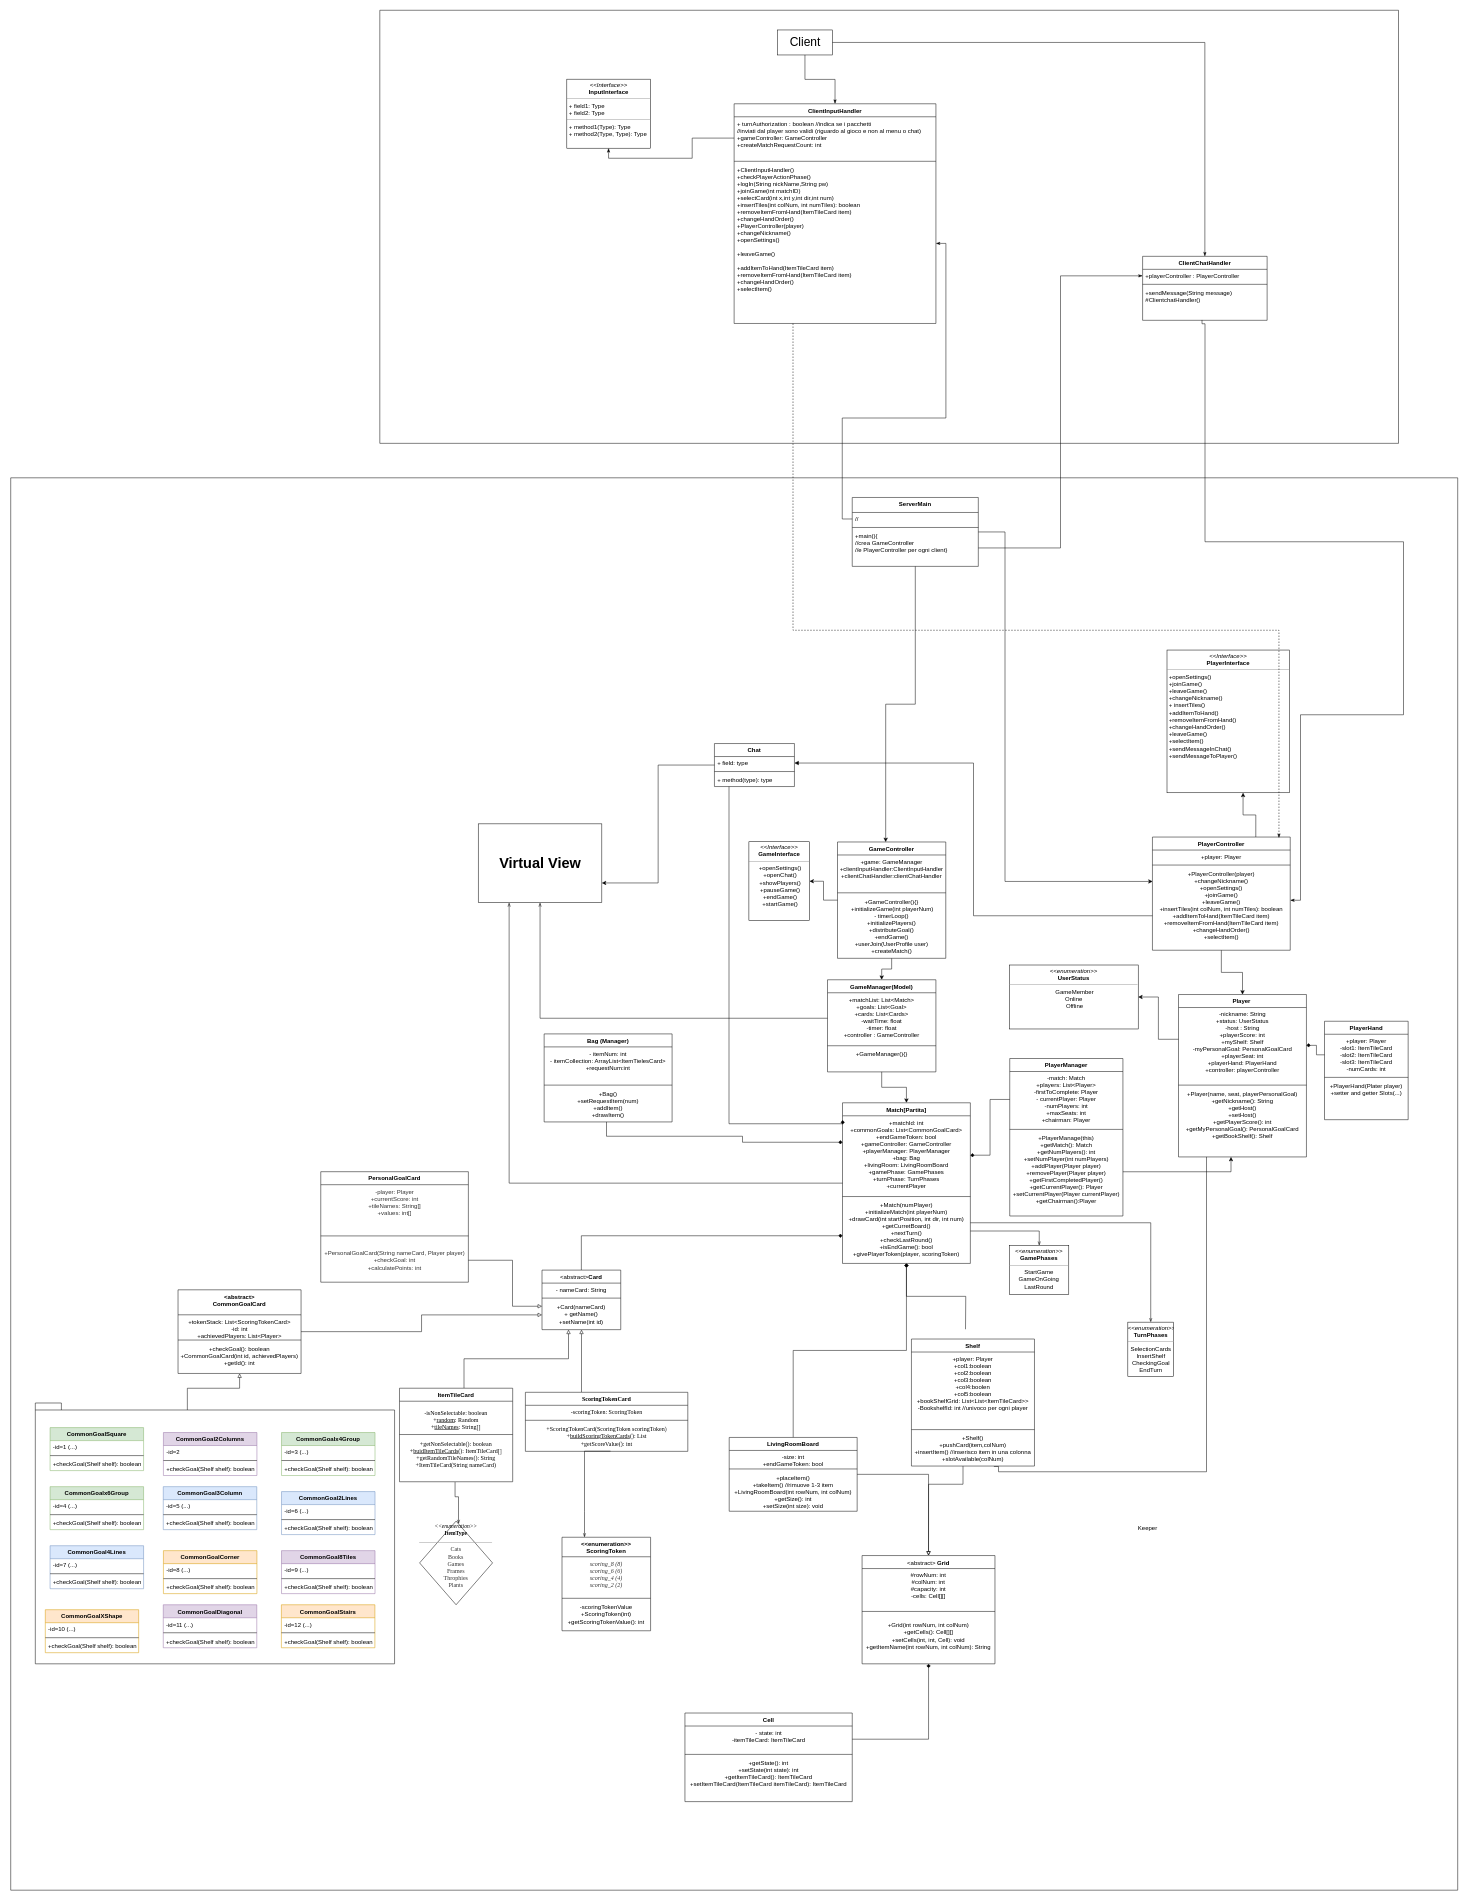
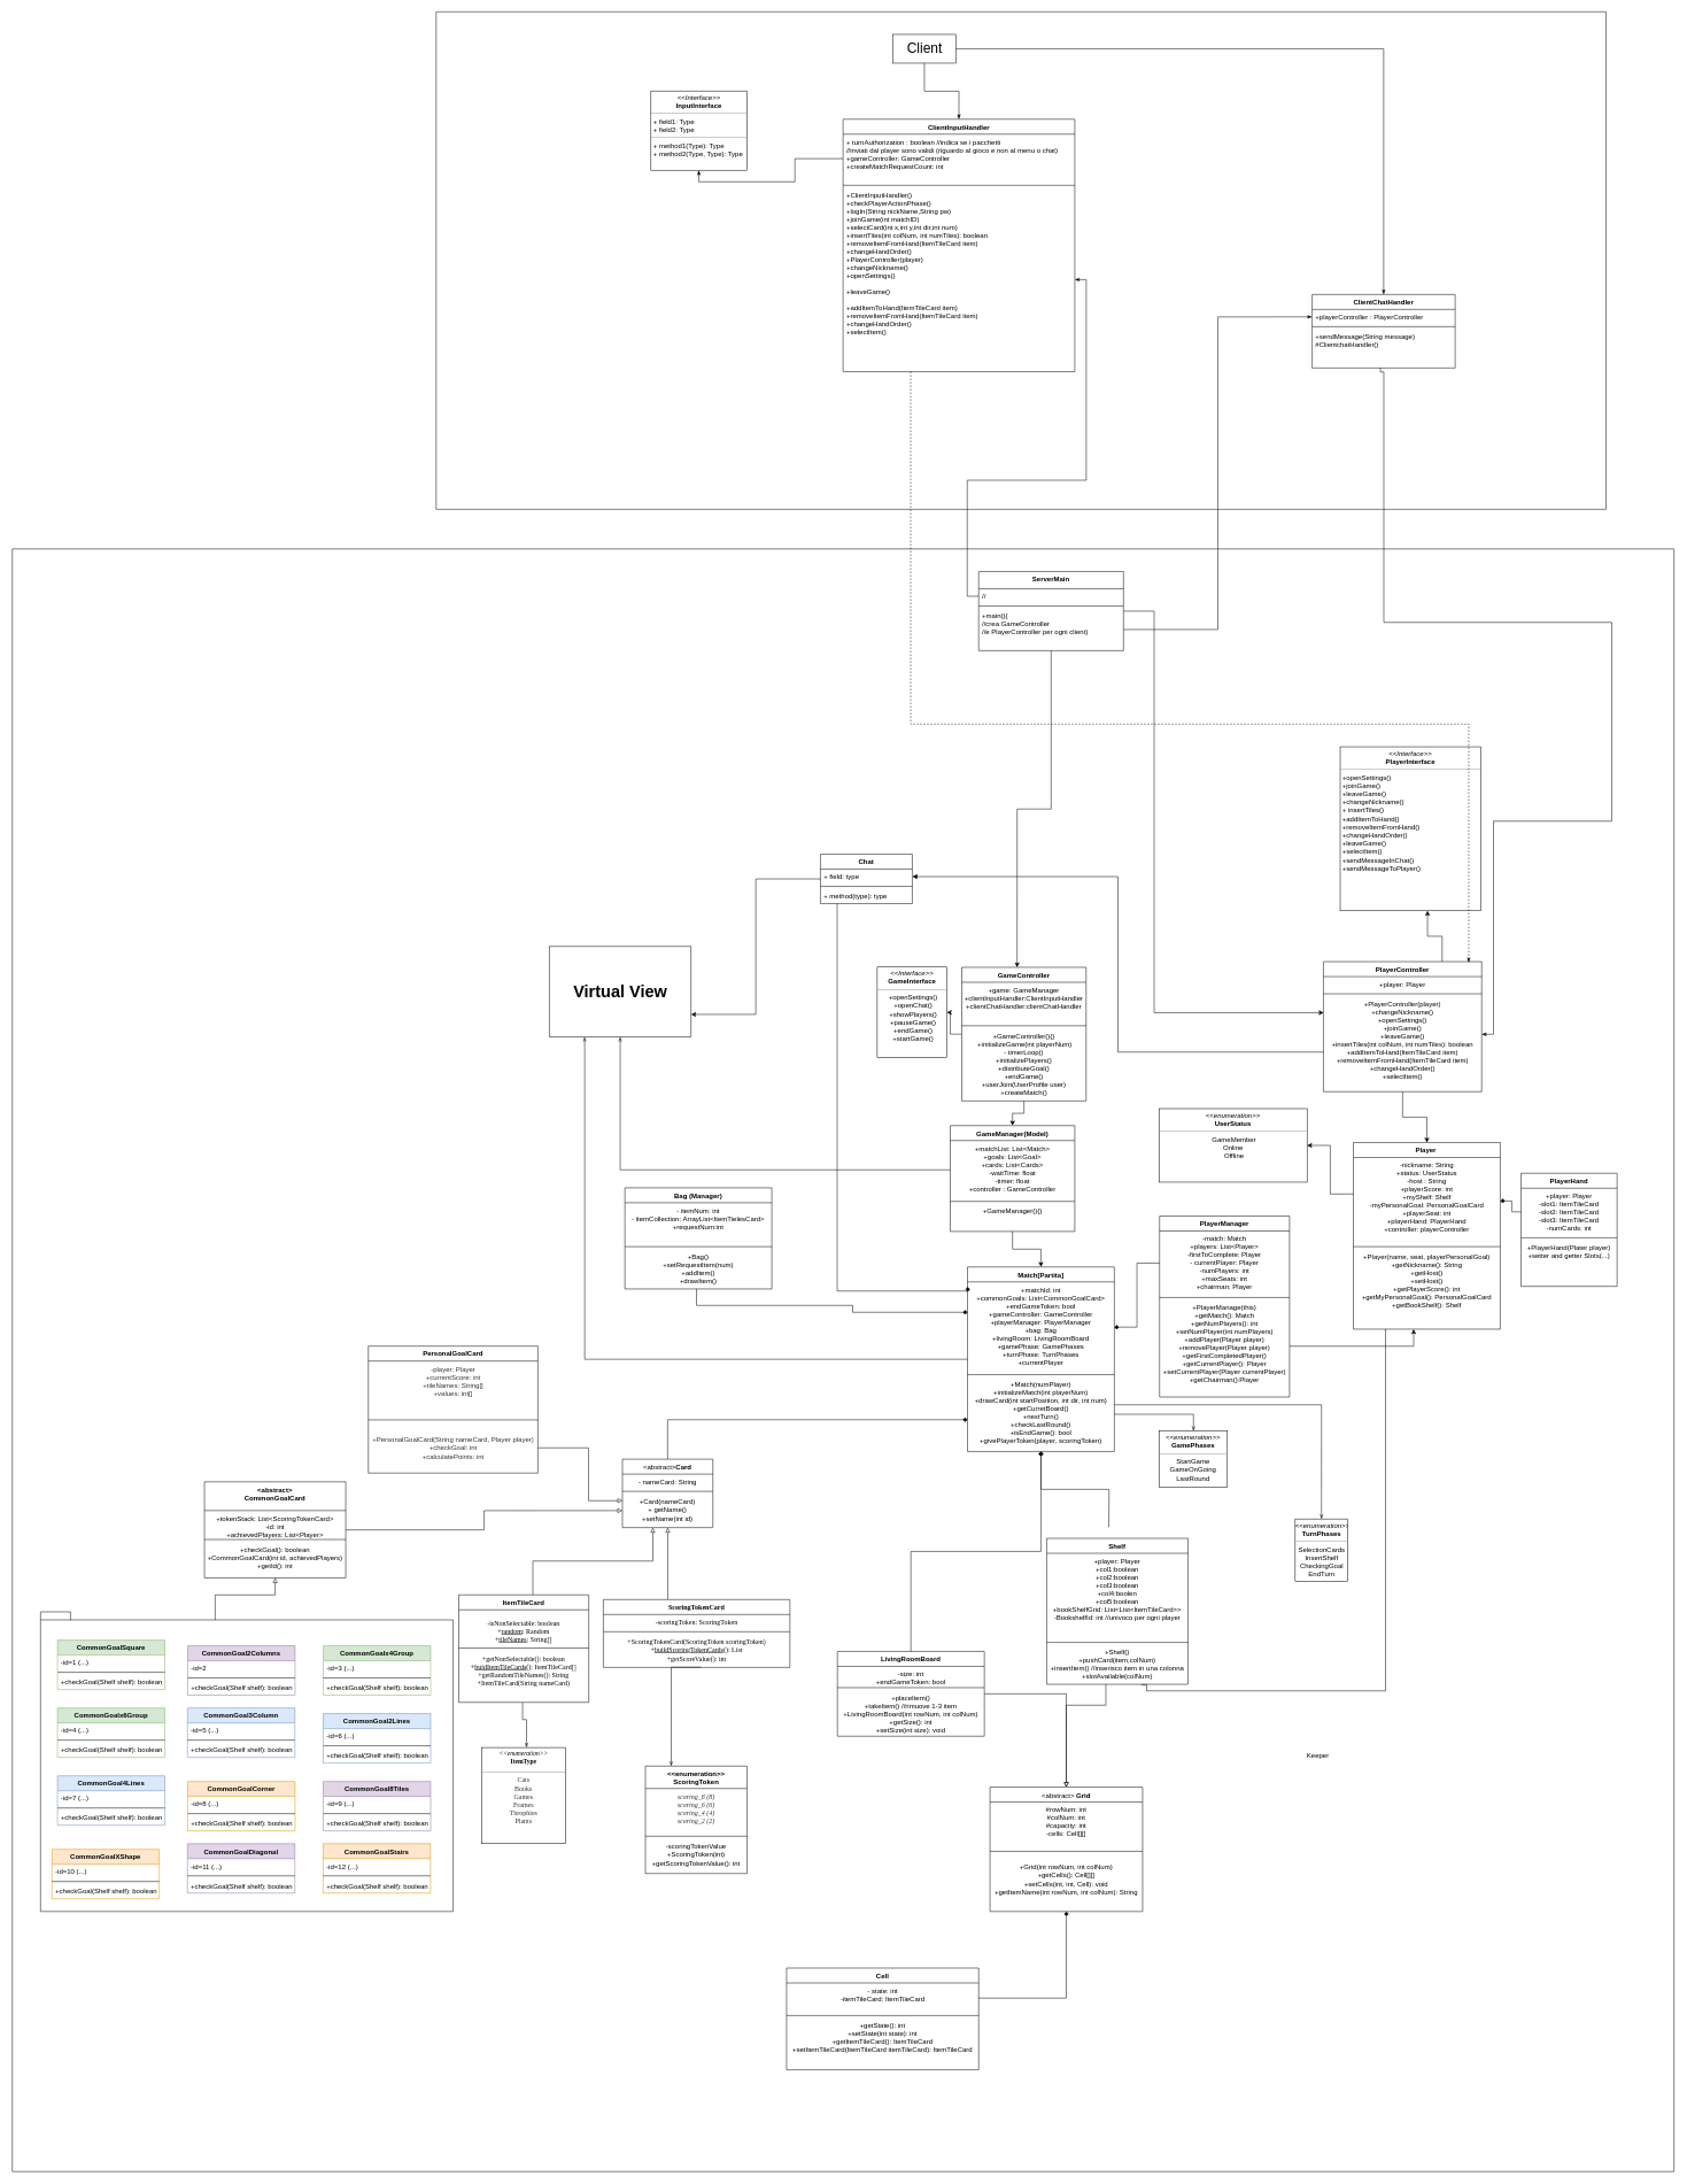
- <mxCell id="120" value="&lt;p style=&quot;margin:0px;margin-top:4px;text-align:center;&quot;&gt;&lt;i&gt;&amp;lt;&amp;lt;Interface&amp;gt;&amp;gt;&lt;/i&gt;&lt;br&gt;&lt;b&gt;GameInterface&lt;/b&gt;&lt;/p&gt;&lt;hr size=&quot;1&quot;&gt;&lt;p style=&quot;text-align: center; margin: 0px 0px 0px 4px;&quot;&gt;+openSettings()&lt;/p&gt;&lt;p style=&quot;text-align: center; margin: 0px 0px 0px 4px;&quot;&gt;+openChat()&lt;/p&gt;&lt;p style=&quot;text-align: center; margin: 0px 0px 0px 4px;&quot;&gt;+showPlayers()&lt;/p&gt;&lt;p style=&quot;text-align: center; margin: 0px 0px 0px 4px;&quot;&gt;+pauseGame()&lt;/p&gt;&lt;p style=&quot;text-align: center; margin: 0px 0px 0px 4px;&quot;&gt;+endGame()&lt;/p&gt;&lt;p style=&quot;text-align: center; margin: 0px 0px 0px 4px;&quot;&gt;+startGame()&lt;/p&gt;" style="verticalAlign=top;align=left;overflow=fill;fontSize=12;fontFamily=Helvetica;html=1;" parent="1" vertex="1"><mxGeometry x="1496.8" y="1683" width="121.2" height="157.92" as="geometry" /></mxCell>
+ <mxCell id="120" value="&lt;p style=&quot;margin:0px;margin-top:4px;text-align:center;&quot;&gt;&lt;i&gt;&amp;lt;&amp;lt;Interface&amp;gt;&amp;gt;&lt;/i&gt;&lt;br&gt;&lt;b&gt;GameInterface&lt;/b&gt;&lt;/p&gt;&lt;hr size=&quot;1&quot;&gt;&lt;p style=&quot;text-align: center; margin: 0px 0px 0px 4px;&quot;&gt;+openSettings()&lt;/p&gt;&lt;p style=&quot;text-align: center; margin: 0px 0px 0px 4px;&quot;&gt;+openChat()&lt;/p&gt;&lt;p style=&quot;text-align: center; margin: 0px 0px 0px 4px;&quot;&gt;+showPlayers()&lt;/p&gt;&lt;p style=&quot;text-align: center; margin: 0px 0px 0px 4px;&quot;&gt;+pauseGame()&lt;/p&gt;&lt;p style=&quot;text-align: center; margin: 0px 0px 0px 4px;&quot;&gt;+endGame()&lt;/p&gt;&lt;p style=&quot;text-align: center; margin: 0px 0px 0px 4px;&quot;&gt;+startGame()&lt;/p&gt;" style="verticalAlign=top;align=left;overflow=fill;fontSize=12;fontFamily=Helvetica;html=1;" parent="1" vertex="1"><mxGeometry x="1526.8" y="1683" width="121.2" height="157.92" as="geometry" /></mxCell>
- <mxCell id="113" value="&lt;p style=&quot;margin: 4px 0px 0px; font-size: 11px;&quot;&gt;&lt;/p&gt;&lt;div style=&quot;text-align: center; font-size: 11px;&quot;&gt;&lt;i style=&quot;background-color: initial; font-size: 11px;&quot;&gt;&lt;font face=&quot;Verdana&quot;&gt;&amp;lt;&amp;lt;enumeration&amp;gt;&amp;gt;&lt;/font&gt;&lt;/i&gt;&lt;/div&gt;&lt;font face=&quot;Verdana&quot; style=&quot;font-size: 11px;&quot;&gt;&lt;div style=&quot;text-align: center; font-size: 11px;&quot;&gt;&lt;b style=&quot;background-color: initial; font-size: 11px;&quot;&gt;ItemType&lt;/b&gt;&lt;/div&gt;&lt;/font&gt;&lt;p&gt;&lt;/p&gt;&lt;hr style=&quot;&quot; size=&quot;1&quot;&gt;&lt;p style=&quot;margin: 0px 0px 0px 4px;&quot;&gt;&lt;/p&gt;&lt;div style=&quot;text-align: center;&quot;&gt;&lt;font face=&quot;Verdana&quot; color=&quot;#333333&quot;&gt;Cats&lt;/font&gt;&lt;/div&gt;&lt;div style=&quot;text-align: center;&quot;&gt;&lt;font face=&quot;Verdana&quot; color=&quot;#333333&quot;&gt;Books&lt;/font&gt;&lt;/div&gt;&lt;div style=&quot;text-align: center;&quot;&gt;&lt;font face=&quot;Verdana&quot; color=&quot;#333333&quot;&gt;Games&lt;/font&gt;&lt;/div&gt;&lt;div style=&quot;text-align: center;&quot;&gt;&lt;font face=&quot;Verdana&quot; color=&quot;#333333&quot;&gt;Frames&lt;/font&gt;&lt;/div&gt;&lt;div style=&quot;text-align: center;&quot;&gt;&lt;font face=&quot;Verdana&quot; color=&quot;#333333&quot;&gt;Throphies&lt;/font&gt;&lt;/div&gt;&lt;div style=&quot;text-align: center;&quot;&gt;&lt;font face=&quot;Verdana&quot; color=&quot;#333333&quot;&gt;Plants&lt;/font&gt;&lt;/div&gt;&lt;span style=&quot;font-size: 14px;&quot; data-lucid-content=&quot;{&amp;quot;t&amp;quot;:&amp;quot;Cats\nBooks\nGames\nFrames\nThrophies\nPlants&amp;quot;,&amp;quot;m&amp;quot;:[{&amp;quot;s&amp;quot;:0,&amp;quot;n&amp;quot;:&amp;quot;a&amp;quot;,&amp;quot;v&amp;quot;:&amp;quot;center&amp;quot;},{&amp;quot;s&amp;quot;:0,&amp;quot;n&amp;quot;:&amp;quot;f&amp;quot;,&amp;quot;v&amp;quot;:&amp;quot;Liberation Serif&amp;quot;,&amp;quot;e&amp;quot;:40},{&amp;quot;s&amp;quot;:0,&amp;quot;n&amp;quot;:&amp;quot;s&amp;quot;,&amp;quot;v&amp;quot;:20.222,&amp;quot;e&amp;quot;:40},{&amp;quot;s&amp;quot;:0,&amp;quot;n&amp;quot;:&amp;quot;c&amp;quot;,&amp;quot;v&amp;quot;:&amp;quot;333333ff&amp;quot;,&amp;quot;e&amp;quot;:40},{&amp;quot;s&amp;quot;:5,&amp;quot;n&amp;quot;:&amp;quot;a&amp;quot;,&amp;quot;v&amp;quot;:&amp;quot;center&amp;quot;},{&amp;quot;s&amp;quot;:11,&amp;quot;n&amp;quot;:&amp;quot;a&amp;quot;,&amp;quot;v&amp;quot;:&amp;quot;center&amp;quot;},{&amp;quot;s&amp;quot;:17,&amp;quot;n&amp;quot;:&amp;quot;a&amp;quot;,&amp;quot;v&amp;quot;:&amp;quot;center&amp;quot;},{&amp;quot;s&amp;quot;:24,&amp;quot;n&amp;quot;:&amp;quot;a&amp;quot;,&amp;quot;v&amp;quot;:&amp;quot;center&amp;quot;},{&amp;quot;s&amp;quot;:34,&amp;quot;n&amp;quot;:&amp;quot;a&amp;quot;,&amp;quot;v&amp;quot;:&amp;quot;center&amp;quot;}]}&quot; data-lucid-type=&quot;application/vnd.lucid.text&quot;&gt;&lt;/span&gt;&lt;br&gt;&lt;p&gt;&lt;/p&gt;" style="rhombus;verticalAlign=top;align=left;overflow=fill;fontSize=12;fontFamily=Helvetica;html=1;labelBackgroundColor=none;horizontal=1;" parent="1" vertex="1"><mxGeometry x="838.2" y="3041.68" width="145.93" height="167.32" as="geometry" /></mxCell>
+ <mxCell id="113" value="&lt;p style=&quot;margin: 4px 0px 0px; font-size: 11px;&quot;&gt;&lt;/p&gt;&lt;div style=&quot;text-align: center; font-size: 11px;&quot;&gt;&lt;i style=&quot;background-color: initial; font-size: 11px;&quot;&gt;&lt;font face=&quot;Verdana&quot;&gt;&amp;lt;&amp;lt;enumeration&amp;gt;&amp;gt;&lt;/font&gt;&lt;/i&gt;&lt;/div&gt;&lt;font face=&quot;Verdana&quot; style=&quot;font-size: 11px;&quot;&gt;&lt;div style=&quot;text-align: center; font-size: 11px;&quot;&gt;&lt;b style=&quot;background-color: initial; font-size: 11px;&quot;&gt;ItemType&lt;/b&gt;&lt;/div&gt;&lt;/font&gt;&lt;p&gt;&lt;/p&gt;&lt;hr style=&quot;&quot; size=&quot;1&quot;&gt;&lt;p style=&quot;margin: 0px 0px 0px 4px;&quot;&gt;&lt;/p&gt;&lt;div style=&quot;text-align: center;&quot;&gt;&lt;font face=&quot;Verdana&quot; color=&quot;#333333&quot;&gt;Cats&lt;/font&gt;&lt;/div&gt;&lt;div style=&quot;text-align: center;&quot;&gt;&lt;font face=&quot;Verdana&quot; color=&quot;#333333&quot;&gt;Books&lt;/font&gt;&lt;/div&gt;&lt;div style=&quot;text-align: center;&quot;&gt;&lt;font face=&quot;Verdana&quot; color=&quot;#333333&quot;&gt;Games&lt;/font&gt;&lt;/div&gt;&lt;div style=&quot;text-align: center;&quot;&gt;&lt;font face=&quot;Verdana&quot; color=&quot;#333333&quot;&gt;Frames&lt;/font&gt;&lt;/div&gt;&lt;div style=&quot;text-align: center;&quot;&gt;&lt;font face=&quot;Verdana&quot; color=&quot;#333333&quot;&gt;Throphies&lt;/font&gt;&lt;/div&gt;&lt;div style=&quot;text-align: center;&quot;&gt;&lt;font face=&quot;Verdana&quot; color=&quot;#333333&quot;&gt;Plants&lt;/font&gt;&lt;/div&gt;&lt;span style=&quot;font-size: 14px;&quot; data-lucid-content=&quot;{&amp;quot;t&amp;quot;:&amp;quot;Cats\nBooks\nGames\nFrames\nThrophies\nPlants&amp;quot;,&amp;quot;m&amp;quot;:[{&amp;quot;s&amp;quot;:0,&amp;quot;n&amp;quot;:&amp;quot;a&amp;quot;,&amp;quot;v&amp;quot;:&amp;quot;center&amp;quot;},{&amp;quot;s&amp;quot;:0,&amp;quot;n&amp;quot;:&amp;quot;f&amp;quot;,&amp;quot;v&amp;quot;:&amp;quot;Liberation Serif&amp;quot;,&amp;quot;e&amp;quot;:40},{&amp;quot;s&amp;quot;:0,&amp;quot;n&amp;quot;:&amp;quot;s&amp;quot;,&amp;quot;v&amp;quot;:20.222,&amp;quot;e&amp;quot;:40},{&amp;quot;s&amp;quot;:0,&amp;quot;n&amp;quot;:&amp;quot;c&amp;quot;,&amp;quot;v&amp;quot;:&amp;quot;333333ff&amp;quot;,&amp;quot;e&amp;quot;:40},{&amp;quot;s&amp;quot;:5,&amp;quot;n&amp;quot;:&amp;quot;a&amp;quot;,&amp;quot;v&amp;quot;:&amp;quot;center&amp;quot;},{&amp;quot;s&amp;quot;:11,&amp;quot;n&amp;quot;:&amp;quot;a&amp;quot;,&amp;quot;v&amp;quot;:&amp;quot;center&amp;quot;},{&amp;quot;s&amp;quot;:17,&amp;quot;n&amp;quot;:&amp;quot;a&amp;quot;,&amp;quot;v&amp;quot;:&amp;quot;center&amp;quot;},{&amp;quot;s&amp;quot;:24,&amp;quot;n&amp;quot;:&amp;quot;a&amp;quot;,&amp;quot;v&amp;quot;:&amp;quot;center&amp;quot;},{&amp;quot;s&amp;quot;:34,&amp;quot;n&amp;quot;:&amp;quot;a&amp;quot;,&amp;quot;v&amp;quot;:&amp;quot;center&amp;quot;}]}&quot; data-lucid-type=&quot;application/vnd.lucid.text&quot;&gt;&lt;/span&gt;&lt;br&gt;&lt;p&gt;&lt;/p&gt;" style="verticalAlign=top;align=left;overflow=fill;fontSize=12;fontFamily=Helvetica;html=1;labelBackgroundColor=none;horizontal=1;" parent="1" vertex="1"><mxGeometry x="838.2" y="3041.68" width="145.93" height="167.32" as="geometry" /></mxCell>
